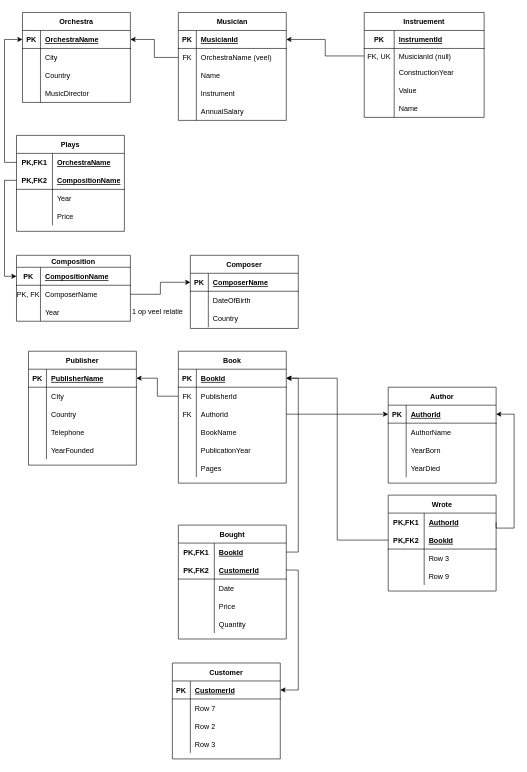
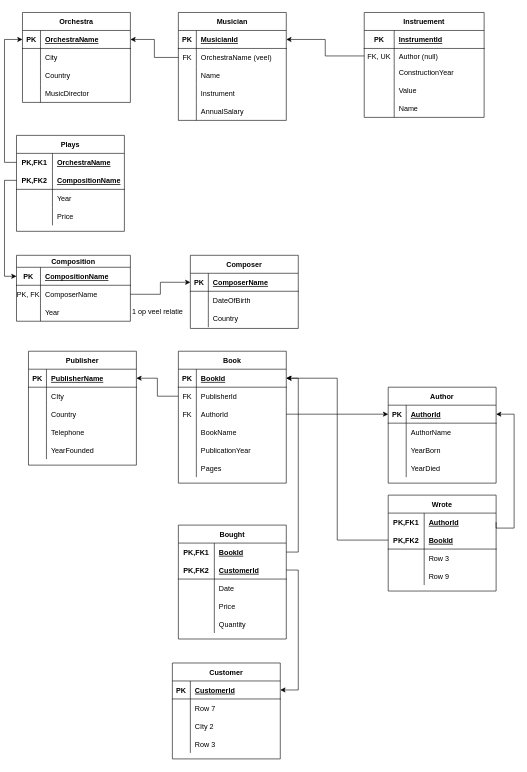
- <mxCell id="121" value="MusicianId (null)" style="shape=partialRectangle;connectable=0;fillColor=none;top=0;left=0;bottom=0;right=0;align=left;spacingLeft=6;overflow=hidden;" vertex="1" parent="119"><mxGeometry x="50.0" width="150.0" height="25" as="geometry"><mxRectangle width="150.0" height="25" as="alternateBounds" /></mxGeometry></mxCell>
+ <mxCell id="121" value="Author (null)" style="shape=partialRectangle;connectable=0;fillColor=none;top=0;left=0;bottom=0;right=0;align=left;spacingLeft=6;overflow=hidden;" vertex="1" parent="119"><mxGeometry x="50.0" width="150.0" height="25" as="geometry"><mxRectangle width="150.0" height="25" as="alternateBounds" /></mxGeometry></mxCell>
- <mxCell id="111" value="Row 2" style="shape=partialRectangle;connectable=0;fillColor=none;top=0;left=0;bottom=0;right=0;align=left;spacingLeft=6;overflow=hidden;" vertex="1" parent="109"><mxGeometry x="30" width="150" height="30" as="geometry"><mxRectangle width="150" height="30" as="alternateBounds" /></mxGeometry></mxCell>
+ <mxCell id="111" value="CIty 2" style="shape=partialRectangle;connectable=0;fillColor=none;top=0;left=0;bottom=0;right=0;align=left;spacingLeft=6;overflow=hidden;" vertex="1" parent="109"><mxGeometry x="30" width="150" height="30" as="geometry"><mxRectangle width="150" height="30" as="alternateBounds" /></mxGeometry></mxCell>
